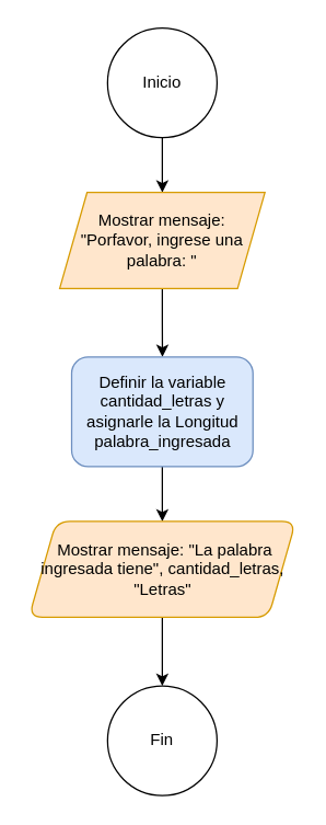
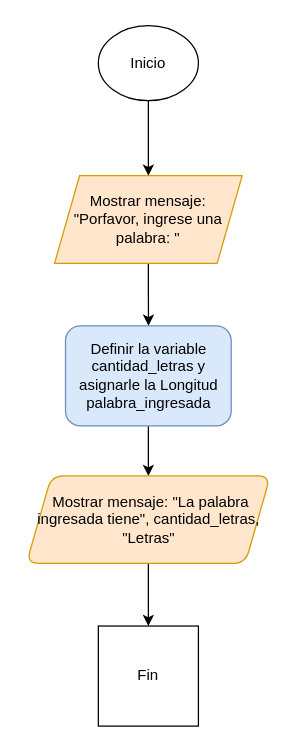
- <mxCell id="3" value="Inicio" style="ellipse;whiteSpace=wrap;html=1;aspect=fixed;" vertex="1" parent="1"><mxGeometry x="78" y="20" width="80" height="80" as="geometry" /></mxCell>
+ <mxCell id="3" value="Inicio" style="ellipse;whiteSpace=wrap;html=1;aspect=fixed;" vertex="1" parent="1"><mxGeometry x="78" y="20" width="80" height="60" as="geometry" /></mxCell>
- <mxCell id="10" value="Fin" style="ellipse;whiteSpace=wrap;html=1;rounded=1;" vertex="1" parent="1"><mxGeometry x="78" y="500" width="80" height="80" as="geometry" /></mxCell>
+ <mxCell id="10" value="Fin" style="whiteSpace=wrap;html=1;rounded=0;" vertex="1" parent="1"><mxGeometry x="78" y="500" width="80" height="80" as="geometry" /></mxCell>
